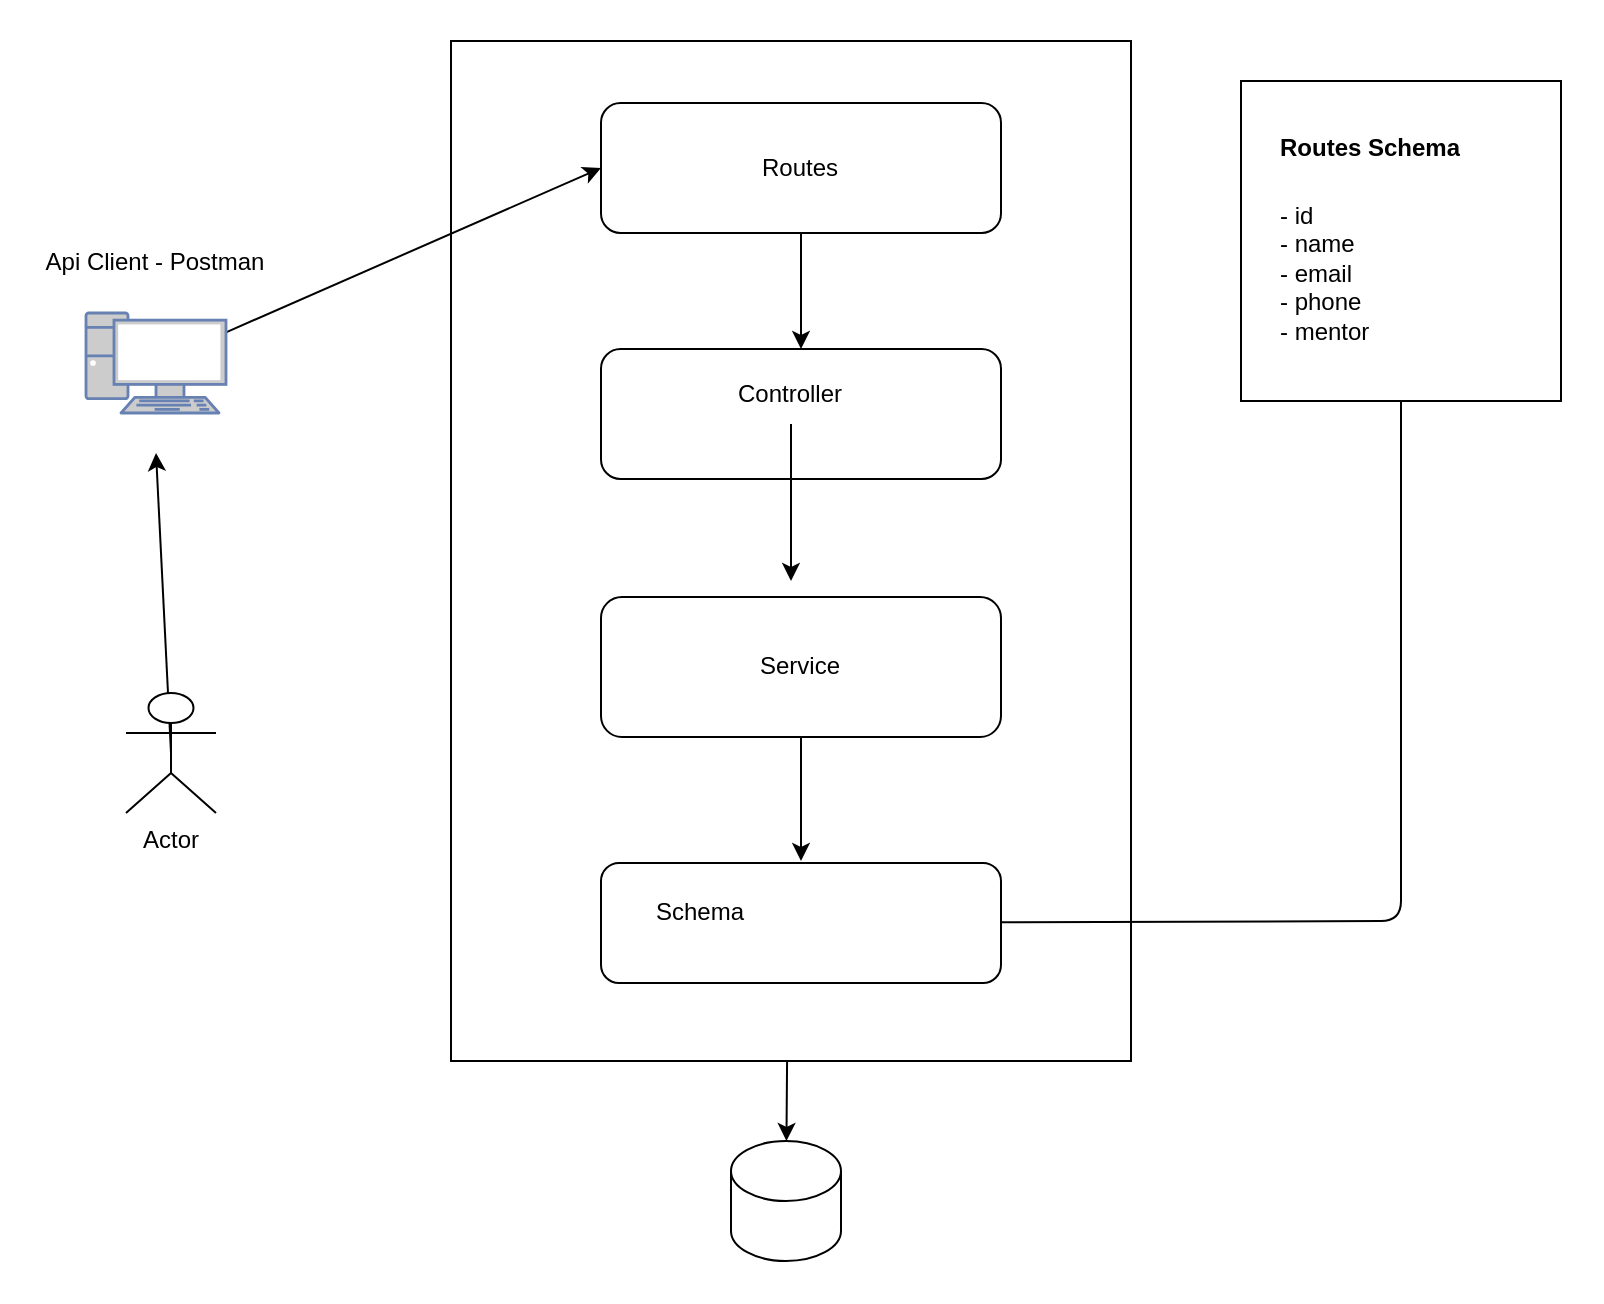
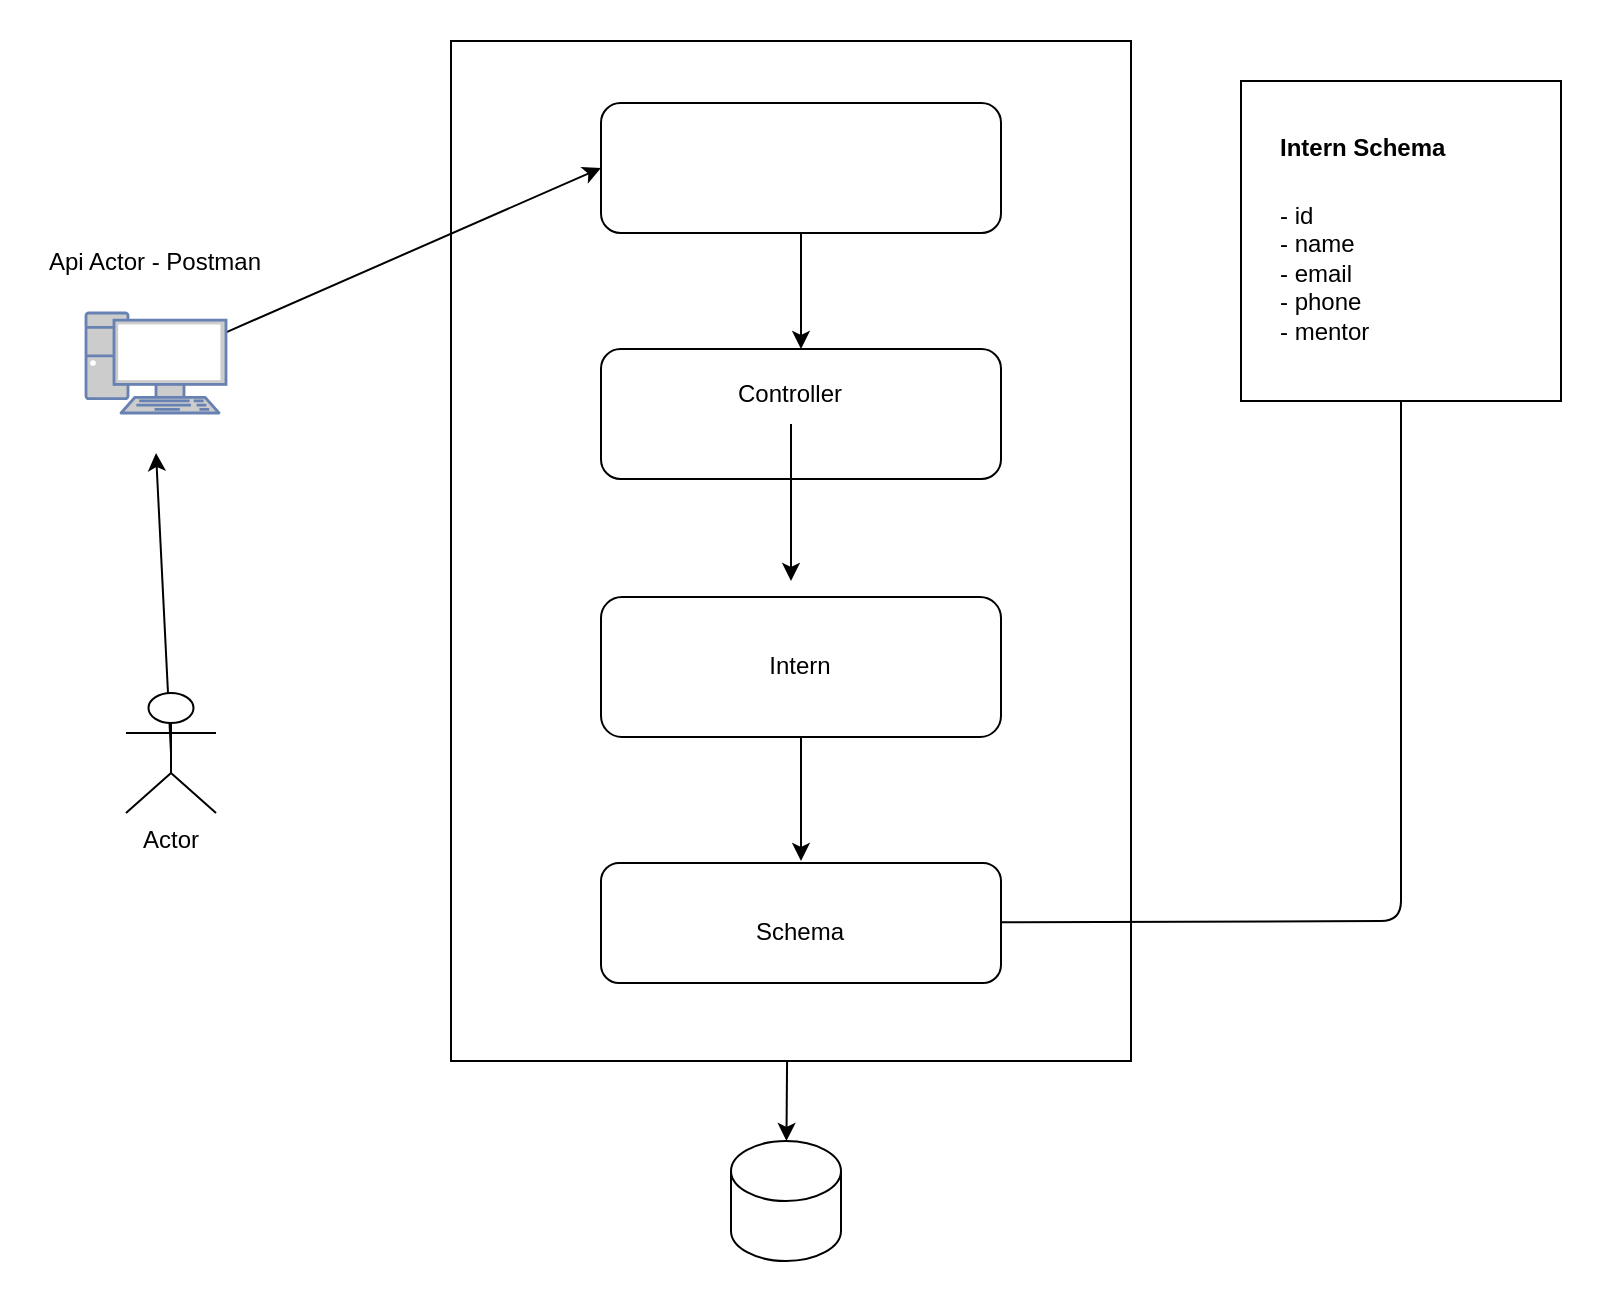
- <mxCell id="20" value="&lt;h1 style=&quot;&quot;&gt;&lt;font style=&quot;font-size: 12px;&quot;&gt;Routes Schema&lt;/font&gt;&lt;/h1&gt;&lt;div&gt;- id&lt;/div&gt;&lt;div&gt;- name&lt;/div&gt;&lt;div&gt;- email&lt;/div&gt;&lt;div&gt;- phone&lt;/div&gt;&lt;div&gt;- mentor&lt;/div&gt;" style="text;html=1;strokeColor=none;fillColor=none;spacing=5;spacingTop=-20;whiteSpace=wrap;overflow=hidden;rounded=0;" vertex="1" parent="1"><mxGeometry x="635" y="50" width="130" height="140" as="geometry" /></mxCell>
+ <mxCell id="20" value="&lt;h1 style=&quot;&quot;&gt;&lt;font style=&quot;font-size: 12px;&quot;&gt;Intern Schema&lt;/font&gt;&lt;/h1&gt;&lt;div&gt;- id&lt;/div&gt;&lt;div&gt;- name&lt;/div&gt;&lt;div&gt;- email&lt;/div&gt;&lt;div&gt;- phone&lt;/div&gt;&lt;div&gt;- mentor&lt;/div&gt;" style="text;html=1;strokeColor=none;fillColor=none;spacing=5;spacingTop=-20;whiteSpace=wrap;overflow=hidden;rounded=0;" vertex="1" parent="1"><mxGeometry x="635" y="50" width="130" height="140" as="geometry" /></mxCell>
- <mxCell id="23" value="Routes" style="text;html=1;strokeColor=none;fillColor=none;align=center;verticalAlign=middle;whiteSpace=wrap;rounded=0;" vertex="1" parent="1"><mxGeometry x="370" y="68.5" width="60" height="30" as="geometry" /></mxCell>
- <mxCell id="18" value="Api Client - Postman" style="text;html=1;strokeColor=none;fillColor=none;align=center;verticalAlign=middle;whiteSpace=wrap;rounded=0;" vertex="1" parent="1"><mxGeometry x="20" y="116" width="115" height="30" as="geometry" /></mxCell>
+ <mxCell id="18" value="Api Actor - Postman" style="text;html=1;strokeColor=none;fillColor=none;align=center;verticalAlign=middle;whiteSpace=wrap;rounded=0;" vertex="1" parent="1"><mxGeometry x="20" y="116" width="115" height="30" as="geometry" /></mxCell>
- <mxCell id="12" value="Service" style="text;html=1;strokeColor=none;fillColor=none;align=center;verticalAlign=middle;whiteSpace=wrap;rounded=0;" vertex="1" parent="1"><mxGeometry x="370" y="318" width="60" height="30" as="geometry" /></mxCell>
+ <mxCell id="12" value="Intern" style="text;html=1;strokeColor=none;fillColor=none;align=center;verticalAlign=middle;whiteSpace=wrap;rounded=0;" vertex="1" parent="1"><mxGeometry x="370" y="318" width="60" height="30" as="geometry" /></mxCell>
- <mxCell id="13" value="Schema" style="text;html=1;strokeColor=none;fillColor=none;align=center;verticalAlign=middle;whiteSpace=wrap;rounded=0;" vertex="1" parent="1"><mxGeometry x="320" y="441" width="60" height="30" as="geometry" /></mxCell>
+ <mxCell id="13" value="Schema" style="text;html=1;strokeColor=none;fillColor=none;align=center;verticalAlign=middle;whiteSpace=wrap;rounded=0;" vertex="1" parent="1"><mxGeometry x="370" y="451" width="60" height="30" as="geometry" /></mxCell>
